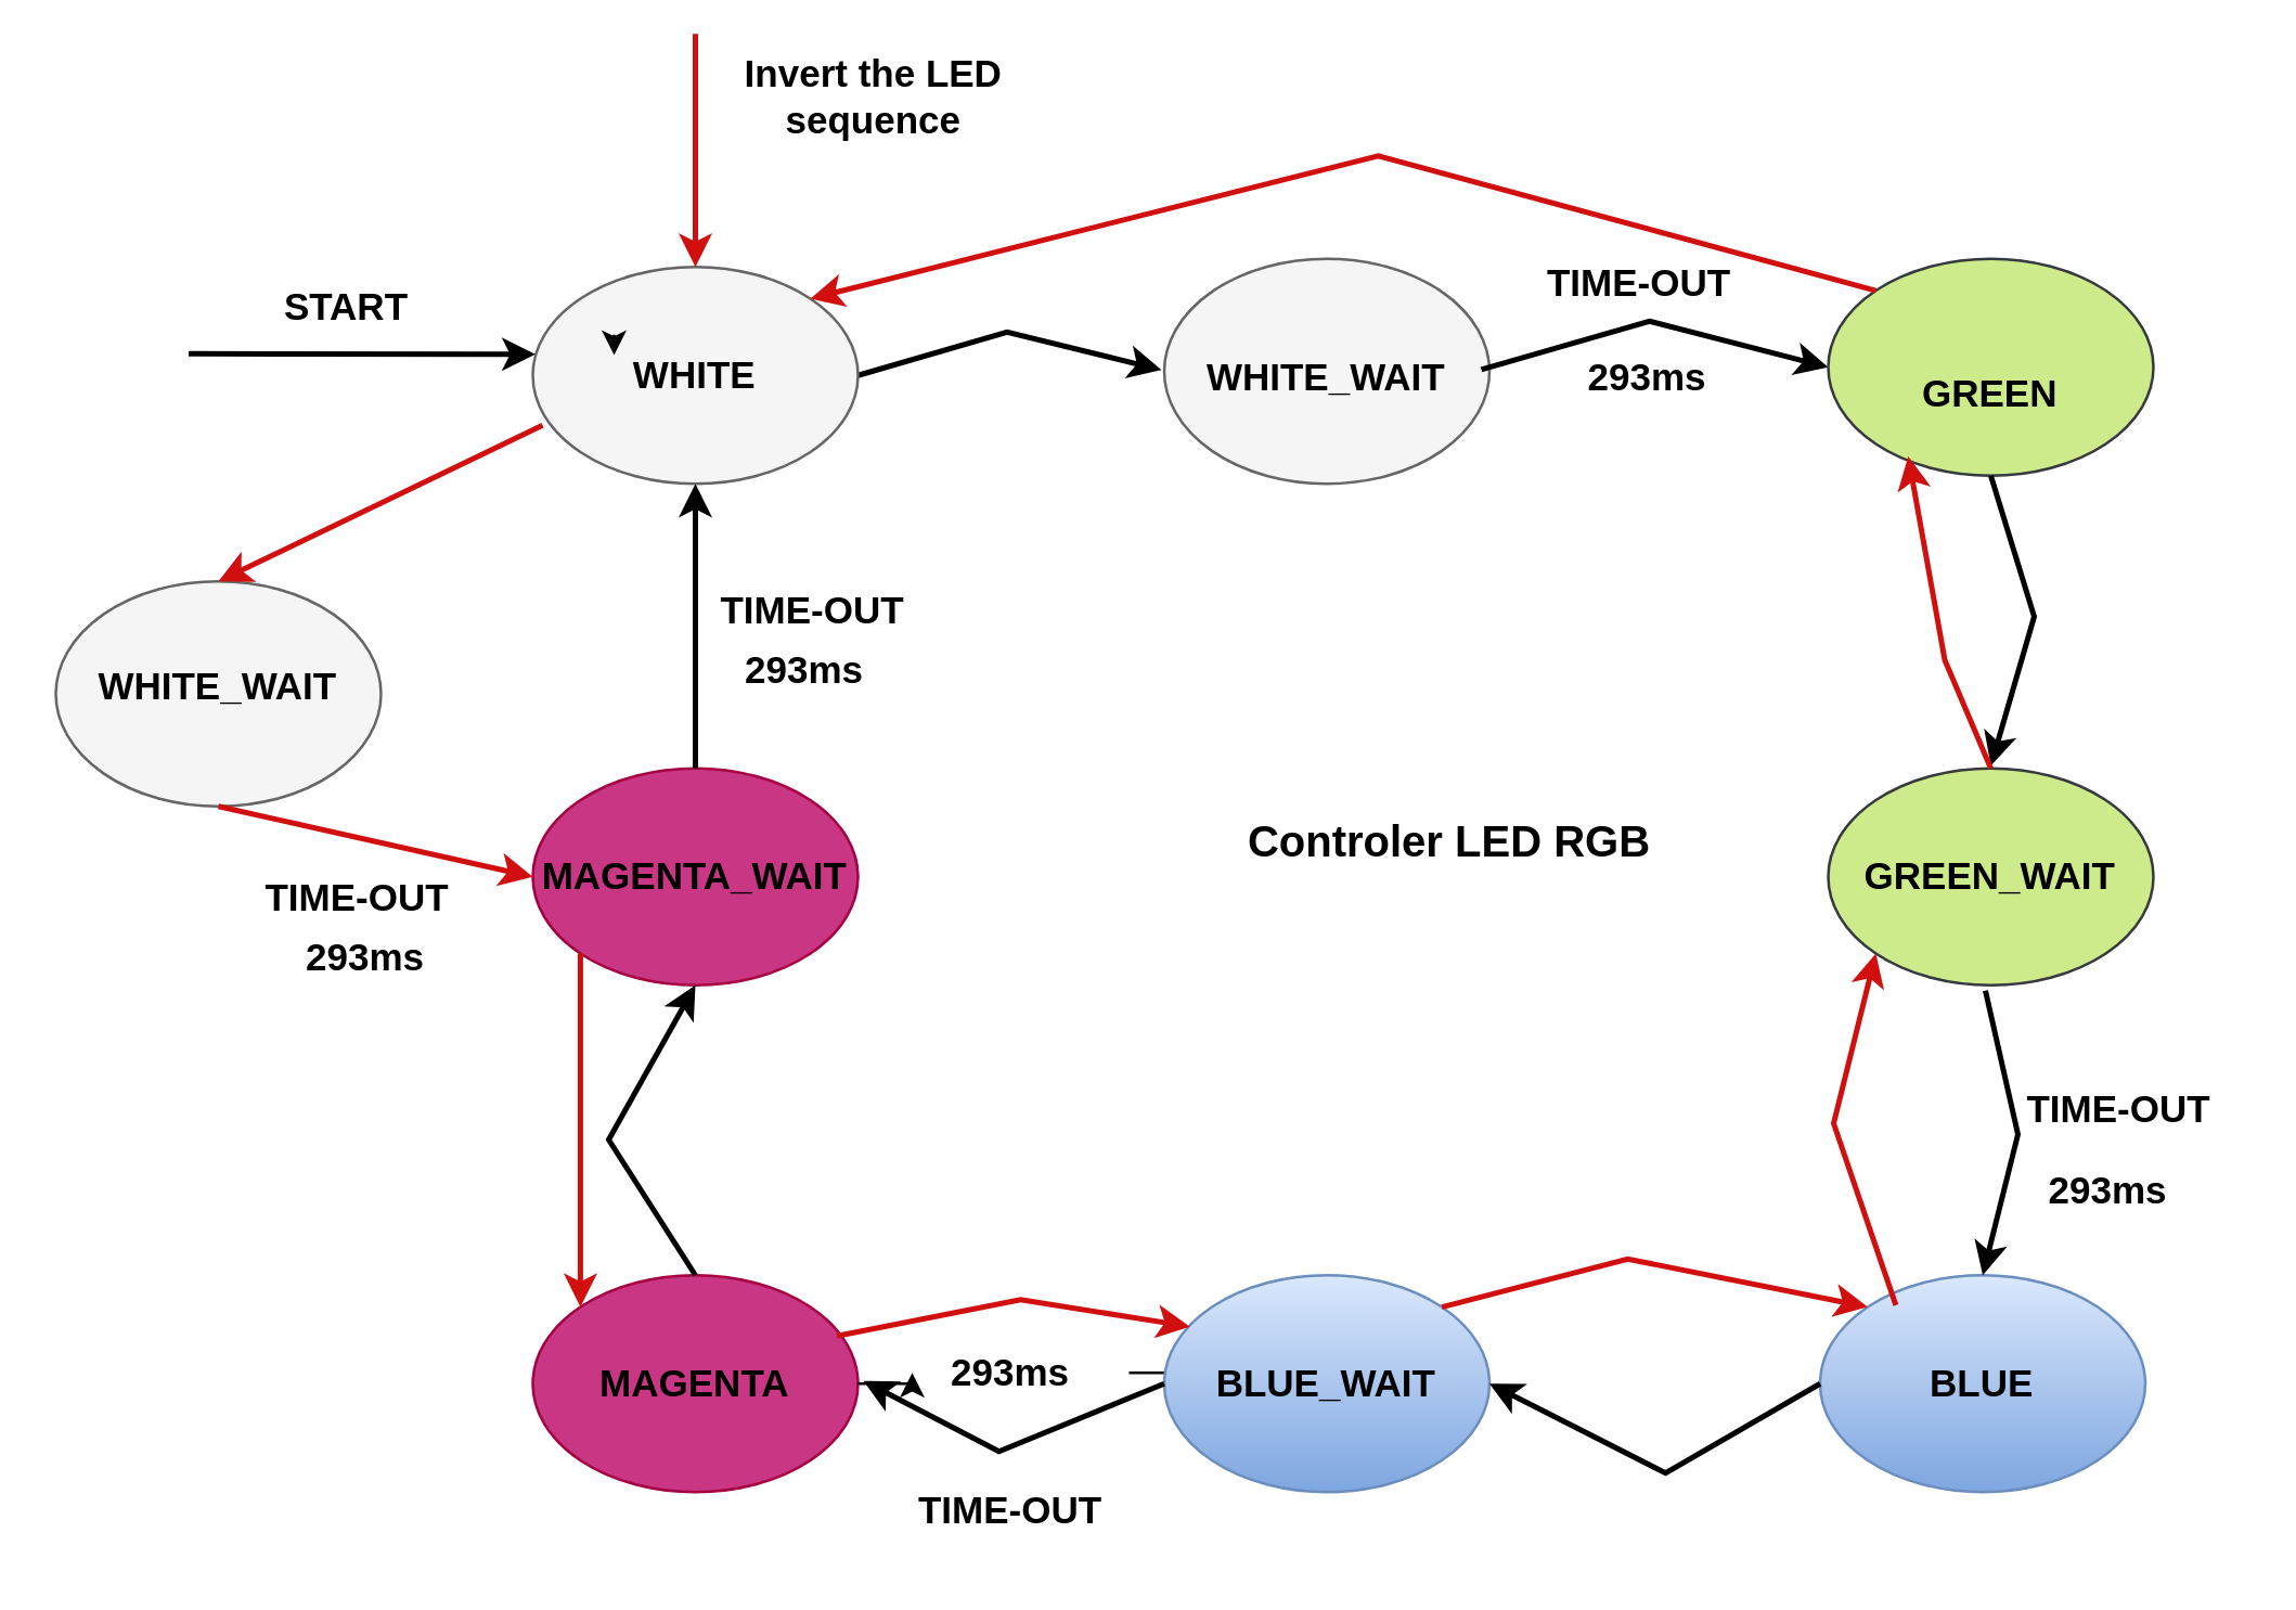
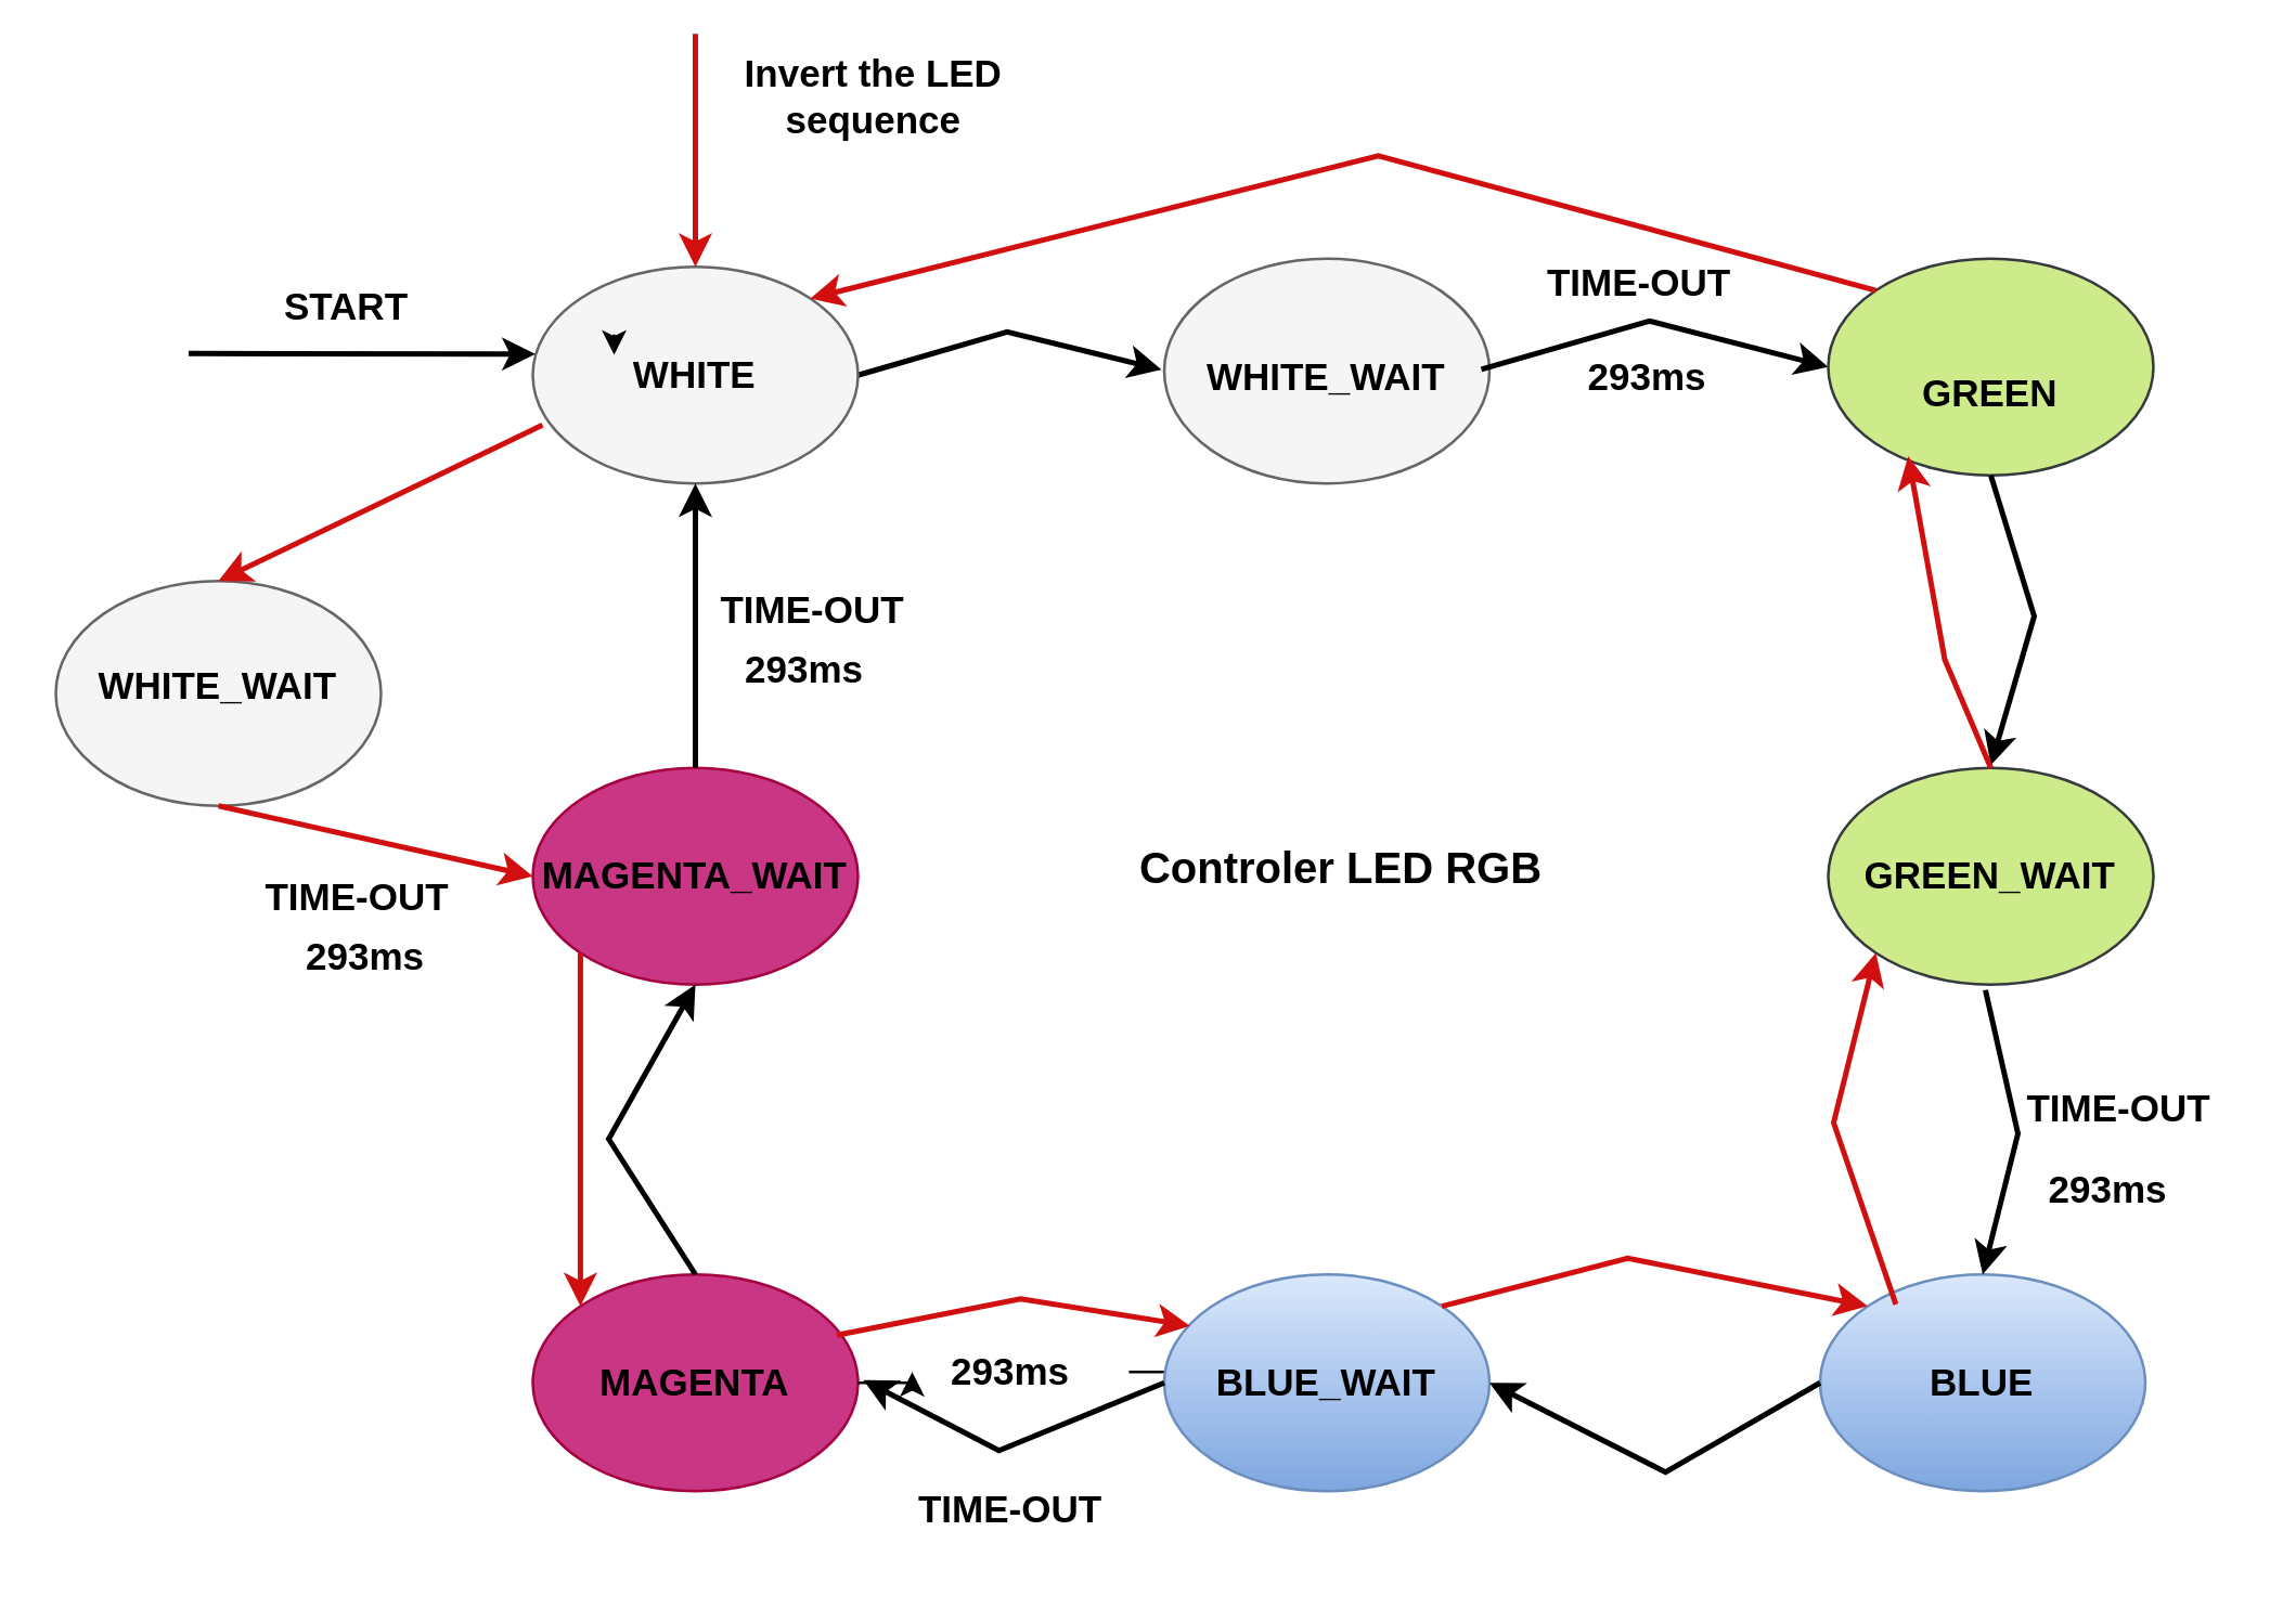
- <mxCell id="56" value="&lt;font style=&quot;font-size: 16px;&quot; color=&quot;#000000&quot;&gt;&lt;b style=&quot;&quot;&gt;Controler LED RGB&lt;/b&gt;&lt;/font&gt;" style="text;html=1;align=center;verticalAlign=middle;whiteSpace=wrap;rounded=0;" vertex="1" parent="1"><mxGeometry x="428" y="295" width="213" height="30" as="geometry" /></mxCell>
+ <mxCell id="56" value="&lt;font style=&quot;font-size: 16px;&quot; color=&quot;#000000&quot;&gt;&lt;b style=&quot;&quot;&gt;Controler LED RGB&lt;/b&gt;&lt;/font&gt;" style="text;html=1;align=center;verticalAlign=middle;whiteSpace=wrap;rounded=0;" vertex="1" parent="1"><mxGeometry x="388" y="305" width="213" height="30" as="geometry" /></mxCell>
